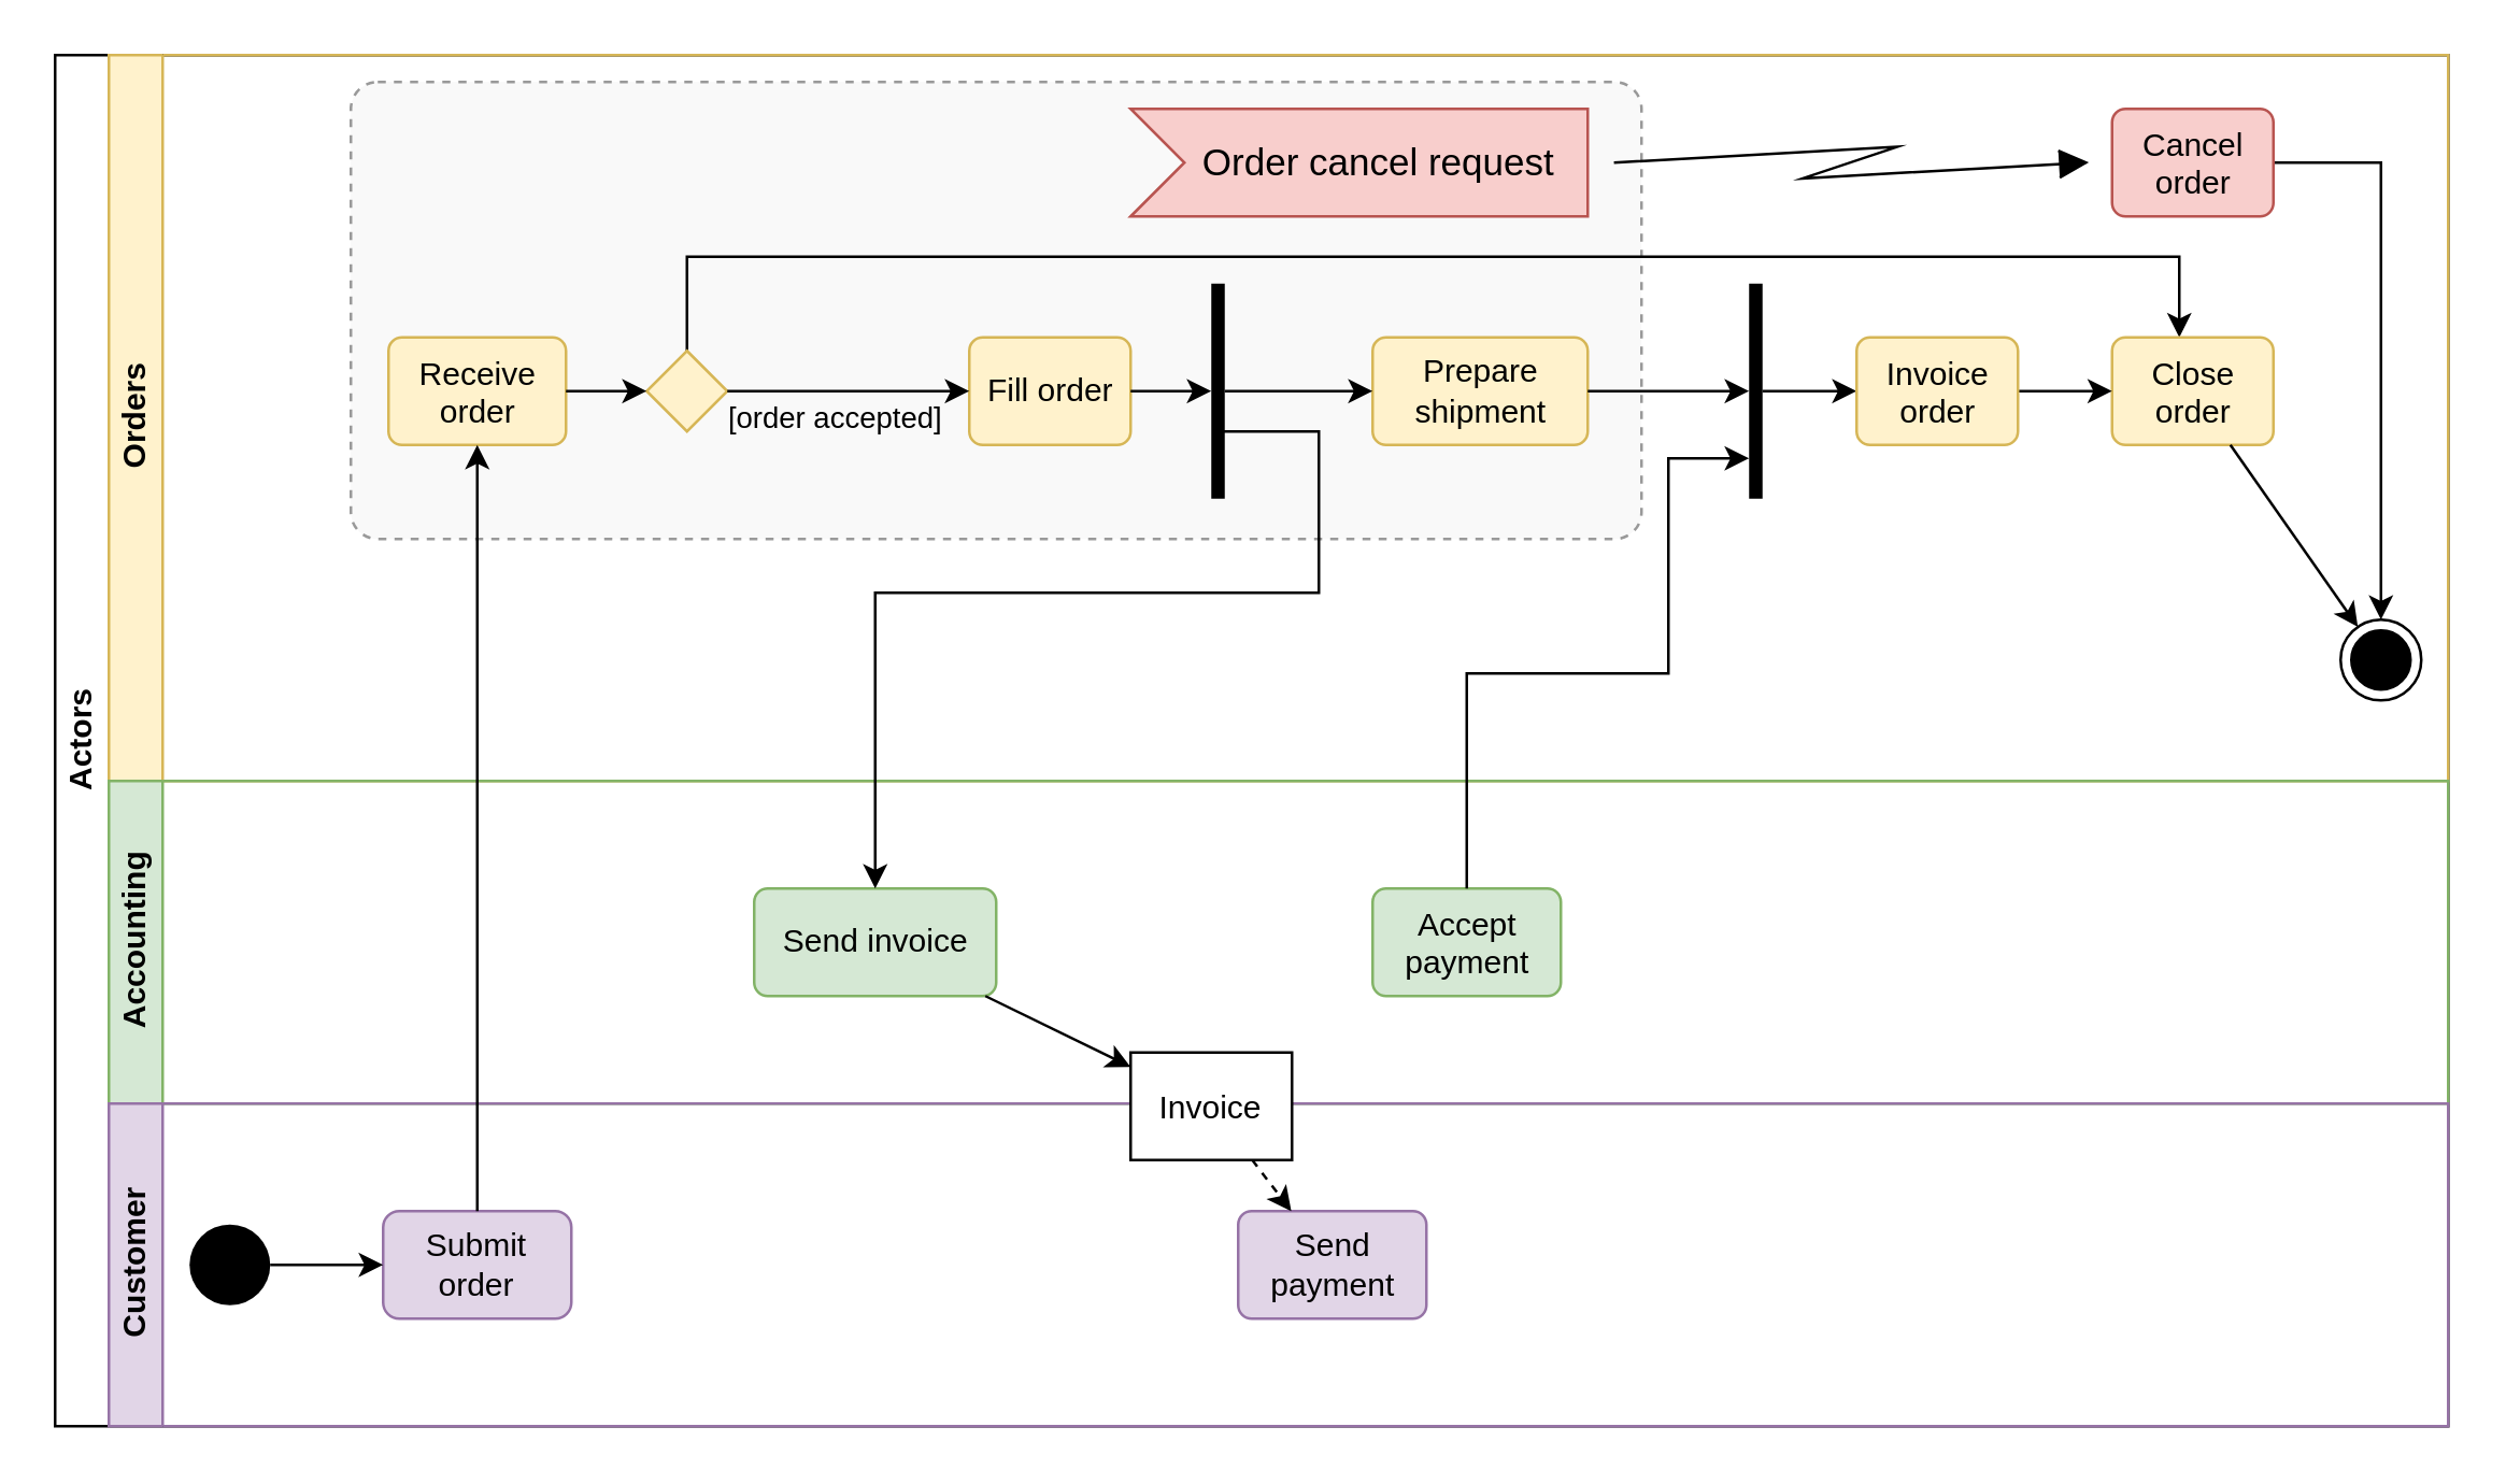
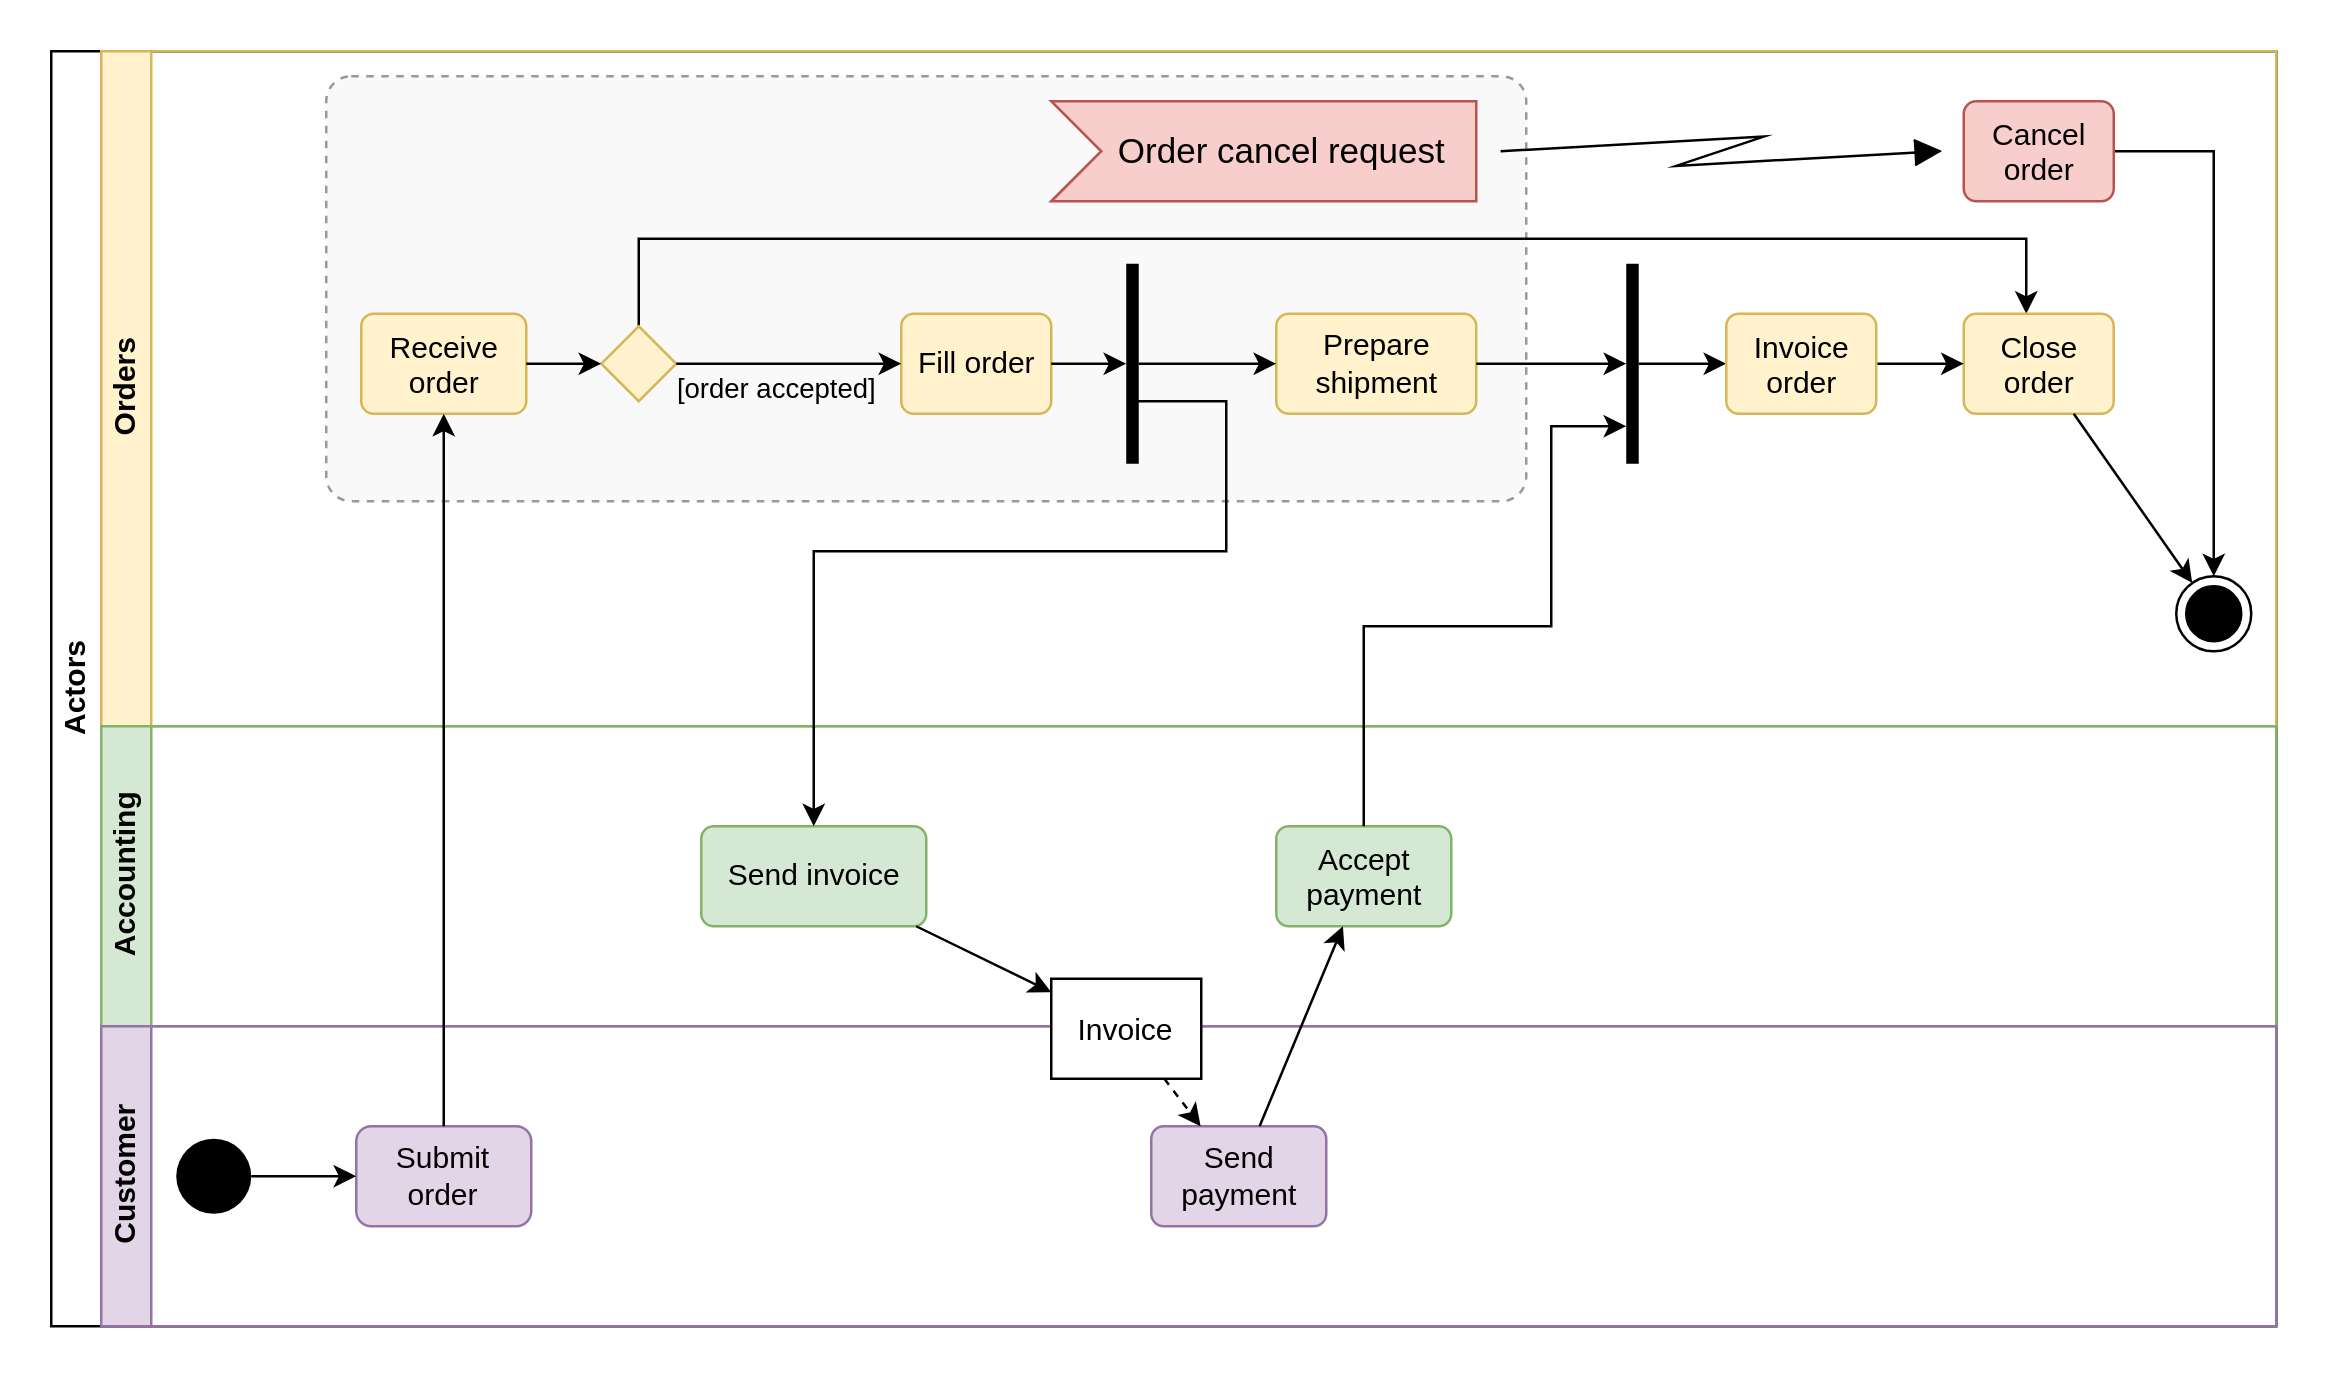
+ <mxCell id="38" style="edgeStyle=none;rounded=0;orthogonalLoop=1;jettySize=auto;html=1;" edge="1" parent="2" source="31" target="29"><mxGeometry relative="1" as="geometry" /></mxCell>
